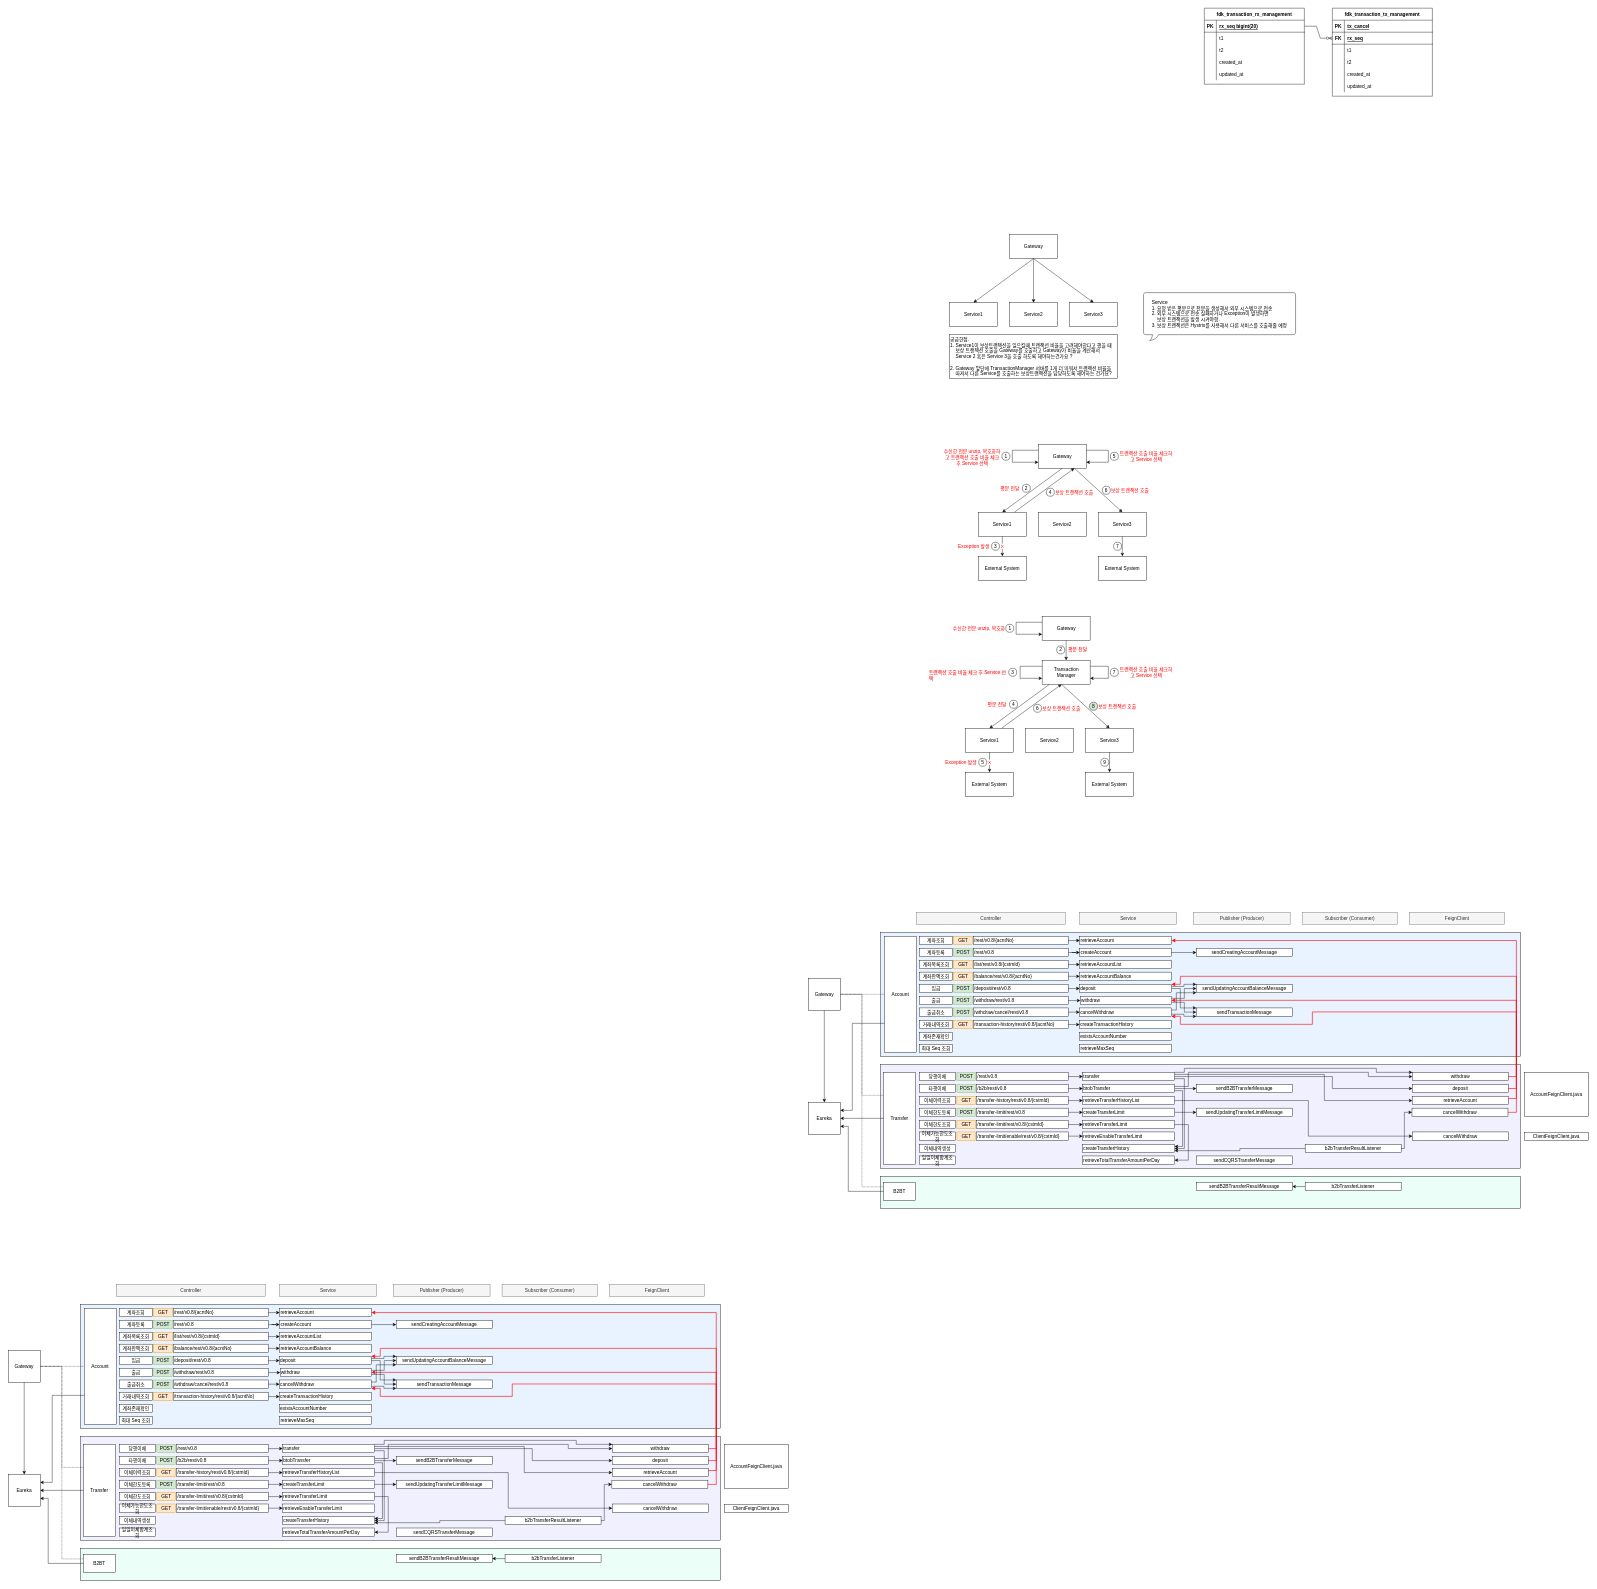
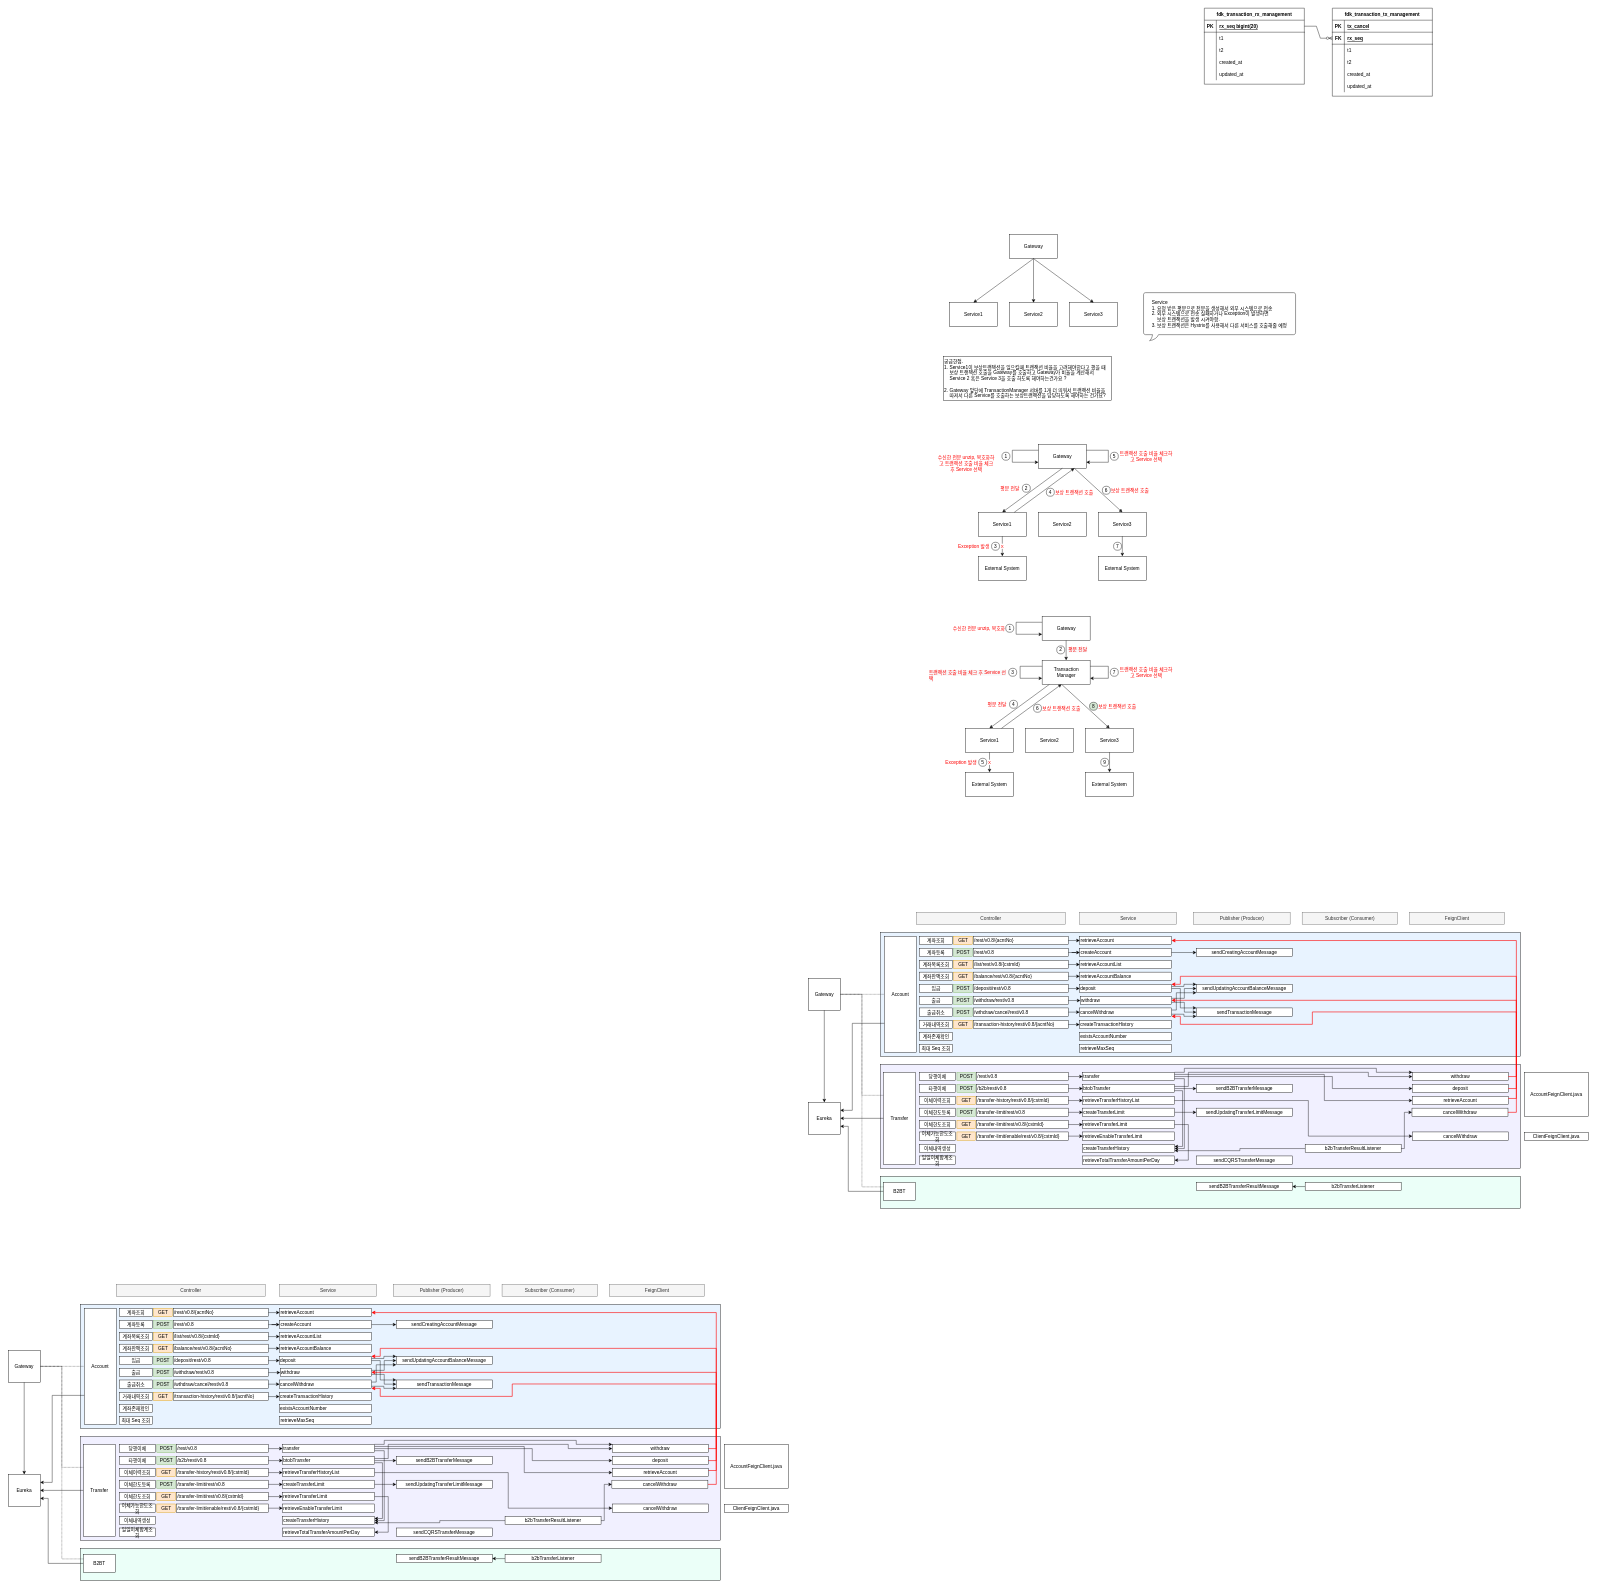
- <mxCell id="46" value="궁금한점.&lt;br&gt;1. Service1이 보상트랜잭션을 일으킬때 트랜잭션 비율을 고려해야한다고 했을 때&lt;br&gt;&amp;nbsp; &amp;nbsp; 보상 트랜잭션 호출을 Gateway를 호출하고 Gateway가 비율을 계산해서 &lt;br&gt;&amp;nbsp; &amp;nbsp; Service 2 혹은 Service 3을 호출 하도록 해야하는건가요 ?&lt;br&gt;&lt;br&gt;2. Gateway 앞단에 TransactionManager 서버를 1개 더 띄워서 트랜잭션 비율을 &lt;br&gt;&amp;nbsp; &amp;nbsp; 따져서 다른 Service를 호출하는 보상트랜잭션을 담당하도록 해야하는 건가요?" style="rounded=0;whiteSpace=wrap;html=1;align=left;verticalAlign=middle;" parent="1" vertex="1"><mxGeometry x="2373" y="836" width="420" height="110" as="geometry" /></mxCell>
+ <mxCell id="46" value="궁금한점.&lt;br&gt;1. Service1이 보상트랜잭션을 일으킬때 트랜잭션 비율을 고려해야한다고 했을 때&lt;br&gt;&amp;nbsp; &amp;nbsp; 보상 트랜잭션 호출을 Gateway를 호출하고 Gateway가 비율을 계산해서 &lt;br&gt;&amp;nbsp; &amp;nbsp; Service 2 혹은 Service 3을 호출 하도록 해야하는건가요 ?&lt;br&gt;&lt;br&gt;2. Gateway 앞단에 TransactionManager 서버를 1개 더 띄워서 트랜잭션 비율을 &lt;br&gt;&amp;nbsp; &amp;nbsp; 따져서 다른 Service를 호출하는 보상트랜잭션을 담당하도록 해야하는 건가요?" style="rounded=0;whiteSpace=wrap;html=1;align=left;verticalAlign=middle;" parent="1" vertex="1"><mxGeometry x="2358" y="891" width="420" height="110" as="geometry" /></mxCell>
- <mxCell id="72" value="수신한 전문 unzip, 복호화하고 트랜잭션 호출 비율 체크 후 Service 선택" style="text;html=1;strokeColor=none;fillColor=none;align=center;verticalAlign=middle;whiteSpace=wrap;rounded=0;fontColor=#FF0000;" parent="1" vertex="1"><mxGeometry x="2356" y="1115" width="148" height="55" as="geometry" /></mxCell>
+ <mxCell id="72" value="수신한 전문 unzip, 복호화하고 트랜잭션 호출 비율 체크 후 Service 선택" style="text;html=1;strokeColor=none;fillColor=none;align=center;verticalAlign=middle;whiteSpace=wrap;rounded=0;fontColor=#FF0000;" parent="1" vertex="1"><mxGeometry x="2341" y="1130" width="148" height="55" as="geometry" /></mxCell>
